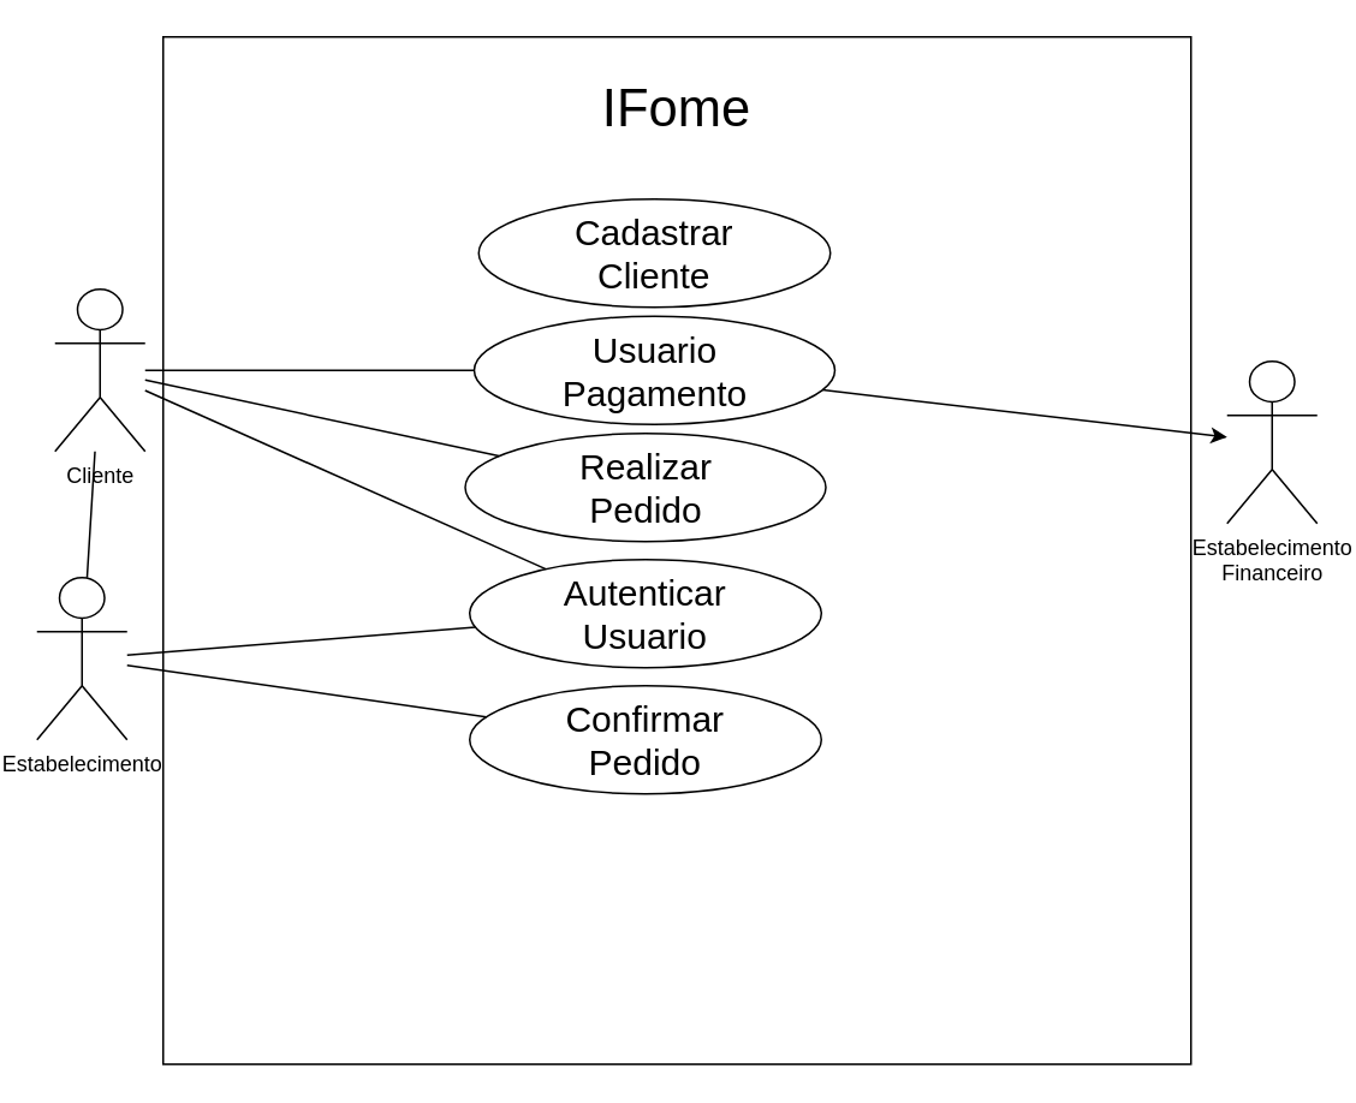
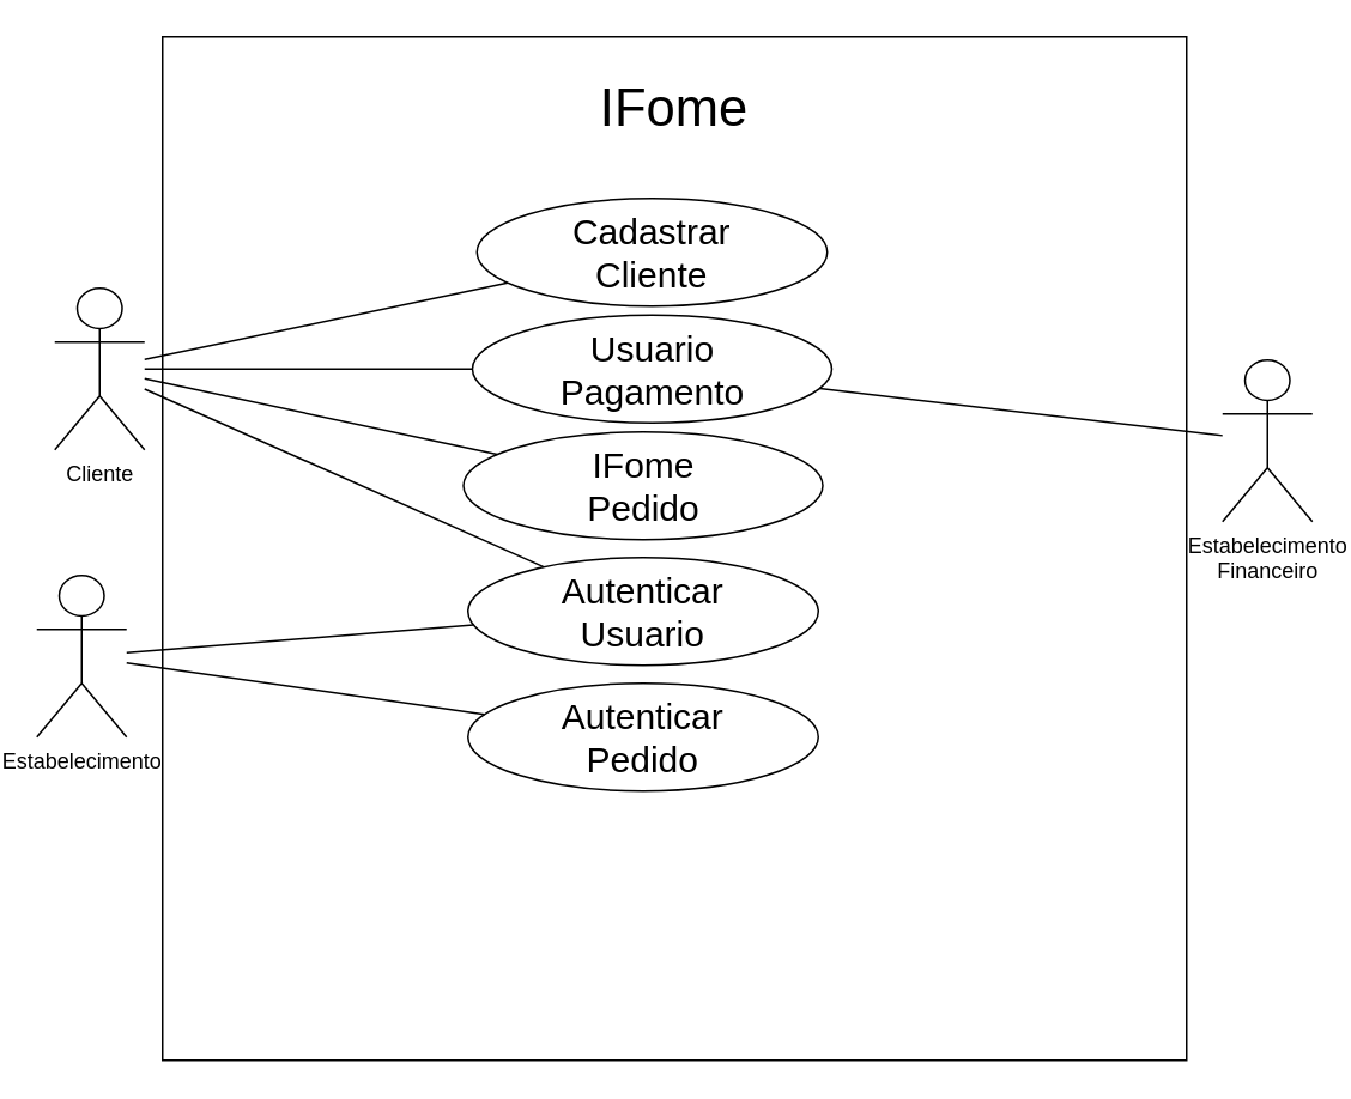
- <mxCell id="13" value="" style="endArrow=classic;html=1;rounded=0;" edge="1" parent="1" source="12" target="5"><mxGeometry width="50" height="50" relative="1" as="geometry"><mxPoint x="540" y="400" as="sourcePoint" /><mxPoint x="590" y="350" as="targetPoint" /></mxGeometry></mxCell>
+ <mxCell id="13" value="" style="endArrow=none;html=1;rounded=0;" edge="1" parent="1" source="12" target="5"><mxGeometry width="50" height="50" relative="1" as="geometry"><mxPoint x="540" y="400" as="sourcePoint" /><mxPoint x="590" y="350" as="targetPoint" /></mxGeometry></mxCell>
- <mxCell id="15" value="Realizar&lt;br&gt;Pedido" style="ellipse;whiteSpace=wrap;html=1;fontSize=20;" vertex="1" parent="1"><mxGeometry x="257.5" y="240" width="200" height="60" as="geometry" /></mxCell>
+ <mxCell id="15" value="IFome&lt;br&gt;Pedido" style="ellipse;whiteSpace=wrap;html=1;fontSize=20;" vertex="1" parent="1"><mxGeometry x="257.5" y="240" width="200" height="60" as="geometry" /></mxCell>
- <mxCell id="8" value="" style="endArrow=none;html=1;rounded=0;" edge="1" parent="1" source="4" target="3"><mxGeometry width="50" height="50" relative="1" as="geometry"><mxPoint x="215" y="195" as="sourcePoint" /><mxPoint x="265" y="145" as="targetPoint" /></mxGeometry></mxCell>
+ <mxCell id="8" value="" style="endArrow=none;html=1;rounded=0;" edge="1" parent="1" source="4" target="7"><mxGeometry width="50" height="50" relative="1" as="geometry"><mxPoint x="215" y="195" as="sourcePoint" /><mxPoint x="265" y="145" as="targetPoint" /></mxGeometry></mxCell>
- <mxCell id="17" value="Confirmar&lt;br&gt;Pedido" style="ellipse;whiteSpace=wrap;html=1;fontSize=20;" vertex="1" parent="1"><mxGeometry x="260" y="380" width="195" height="60" as="geometry" /></mxCell>
+ <mxCell id="17" value="Autenticar&lt;br&gt;Pedido" style="ellipse;whiteSpace=wrap;html=1;fontSize=20;" vertex="1" parent="1"><mxGeometry x="260" y="380" width="195" height="60" as="geometry" /></mxCell>
